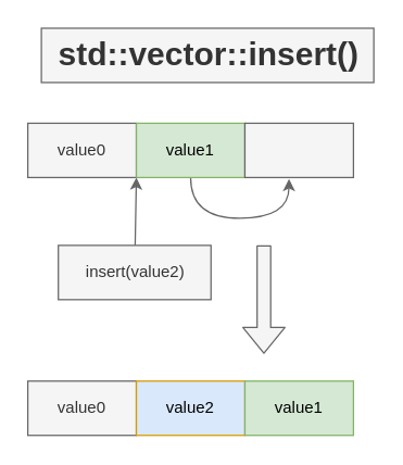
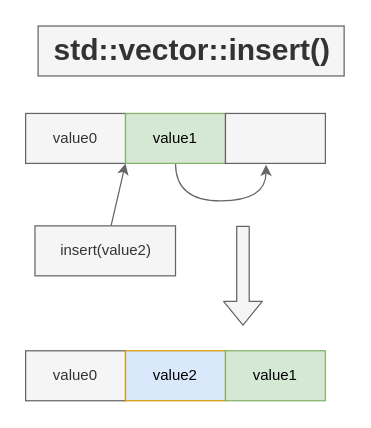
- <mxCell id="8" value="insert(value2)" style="rounded=0;whiteSpace=wrap;html=1;shadow=0;labelBorderColor=none;strokeColor=#666666;fillColor=#f5f5f5;fontColor=#333333;" parent="1" vertex="1"><mxGeometry x="42.5" y="180" width="112.5" height="40" as="geometry" /></mxCell>
+ <mxCell id="8" value="insert(value2)" style="rounded=0;whiteSpace=wrap;html=1;shadow=0;labelBorderColor=none;strokeColor=#666666;fillColor=#f5f5f5;fontColor=#333333;" parent="1" vertex="1"><mxGeometry x="27.5" y="180" width="112.5" height="40" as="geometry" /></mxCell>
